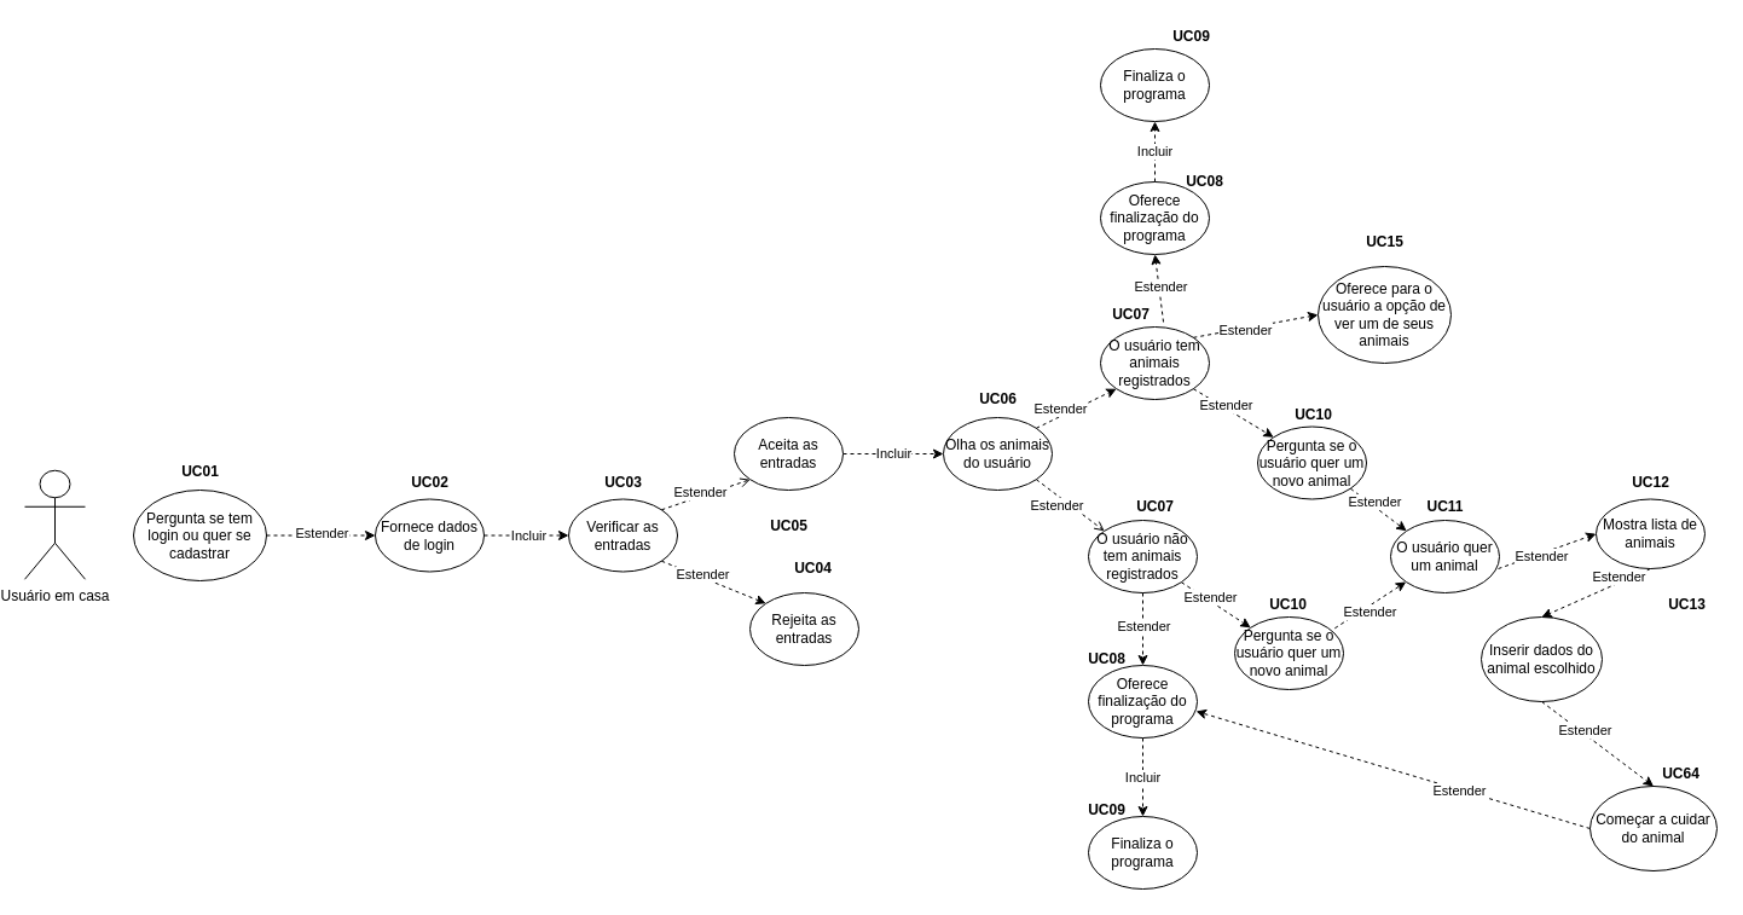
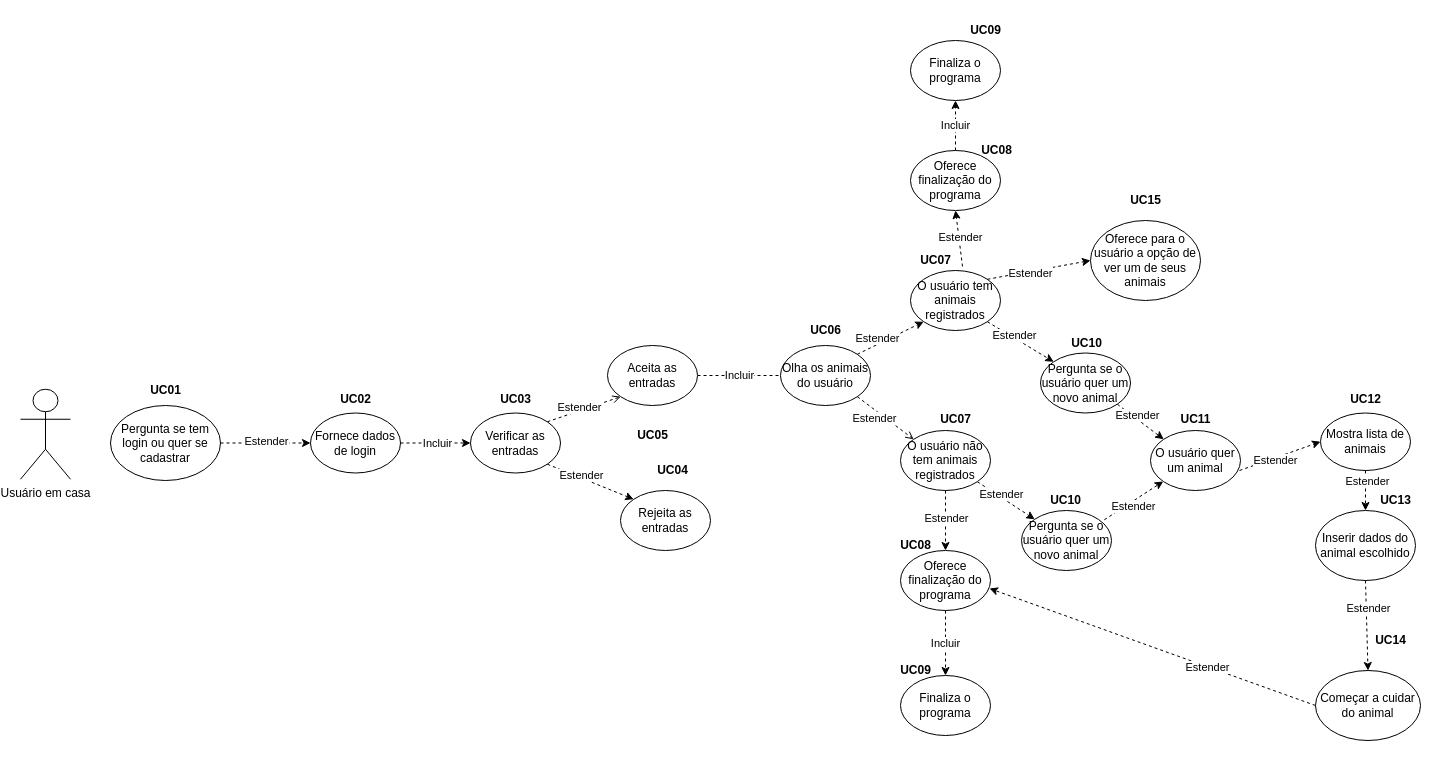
- <mxCell id="7" value="Incluir" style="edgeStyle=orthogonalEdgeStyle;rounded=0;orthogonalLoop=1;jettySize=auto;html=1;entryX=0;entryY=0.5;entryDx=0;entryDy=0;dashed=1;" parent="1" source="8" target="16" edge="1"><mxGeometry relative="1" as="geometry" /></mxCell>
+ <mxCell id="7" value="Incluir" style="edgeStyle=orthogonalEdgeStyle;rounded=0;orthogonalLoop=1;jettySize=auto;html=1;entryX=0;entryY=0.5;entryDx=0;entryDy=0;dashed=1;endArrow=none;" parent="1" source="8" target="16" edge="1"><mxGeometry relative="1" as="geometry" /></mxCell>
- <mxCell id="51" value="Inserir dados do animal escolhido" style="ellipse;whiteSpace=wrap;html=1;" parent="1" vertex="1"><mxGeometry x="1225" y="510" width="100" height="70" as="geometry" /></mxCell>
+ <mxCell id="51" value="Inserir dados do animal escolhido" style="ellipse;whiteSpace=wrap;html=1;" parent="1" vertex="1"><mxGeometry x="1315" y="510" width="100" height="70" as="geometry" /></mxCell>
- <mxCell id="74" value="&lt;b&gt;UC64&lt;/b&gt;" style="text;html=1;align=center;verticalAlign=middle;resizable=0;points=[];autosize=1;" vertex="1" parent="1"><mxGeometry x="1365" y="630" width="50" height="20" as="geometry" /></mxCell>
+ <mxCell id="74" value="&lt;b&gt;UC14&lt;/b&gt;" style="text;html=1;align=center;verticalAlign=middle;resizable=0;points=[];autosize=1;" vertex="1" parent="1"><mxGeometry x="1365" y="630" width="50" height="20" as="geometry" /></mxCell>
- <mxCell id="54" value="Começar a cuidar do animal" style="ellipse;whiteSpace=wrap;html=1;" parent="1" vertex="1"><mxGeometry x="1315" y="650" width="105" height="70" as="geometry" /></mxCell>
+ <mxCell id="54" value="Começar a cuidar do animal" style="ellipse;whiteSpace=wrap;html=1;" parent="1" vertex="1"><mxGeometry x="1315" y="670" width="105" height="70" as="geometry" /></mxCell>
